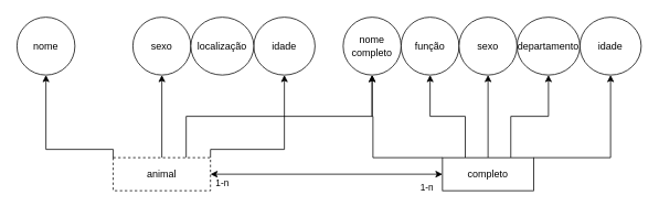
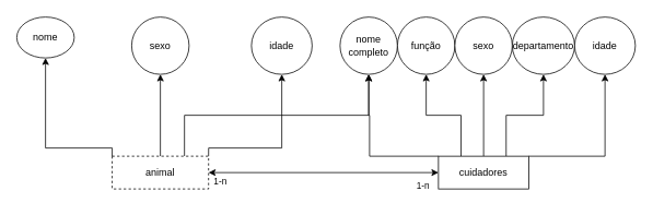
- <mxCell id="7" value="nome" style="ellipse;whiteSpace=wrap;html=1;" vertex="1" parent="1"><mxGeometry x="20" y="20" width="70" height="70" as="geometry" /></mxCell>
+ <mxCell id="7" value="nome" style="ellipse;whiteSpace=wrap;html=1;" vertex="1" parent="1"><mxGeometry x="20" y="20" width="70" height="50" as="geometry" /></mxCell>
- <mxCell id="10" value="localização" style="ellipse;whiteSpace=wrap;html=1;" vertex="1" parent="1"><mxGeometry x="230" y="20" width="76" height="70" as="geometry" /></mxCell>
- <mxCell id="16" value="completo" style="rounded=0;whiteSpace=wrap;html=1;" vertex="1" parent="1"><mxGeometry x="534" y="190" width="110" height="40" as="geometry" /></mxCell>
+ <mxCell id="16" value="cuidadores" style="rounded=0;whiteSpace=wrap;html=1;" vertex="1" parent="1"><mxGeometry x="534" y="190" width="110" height="40" as="geometry" /></mxCell>
